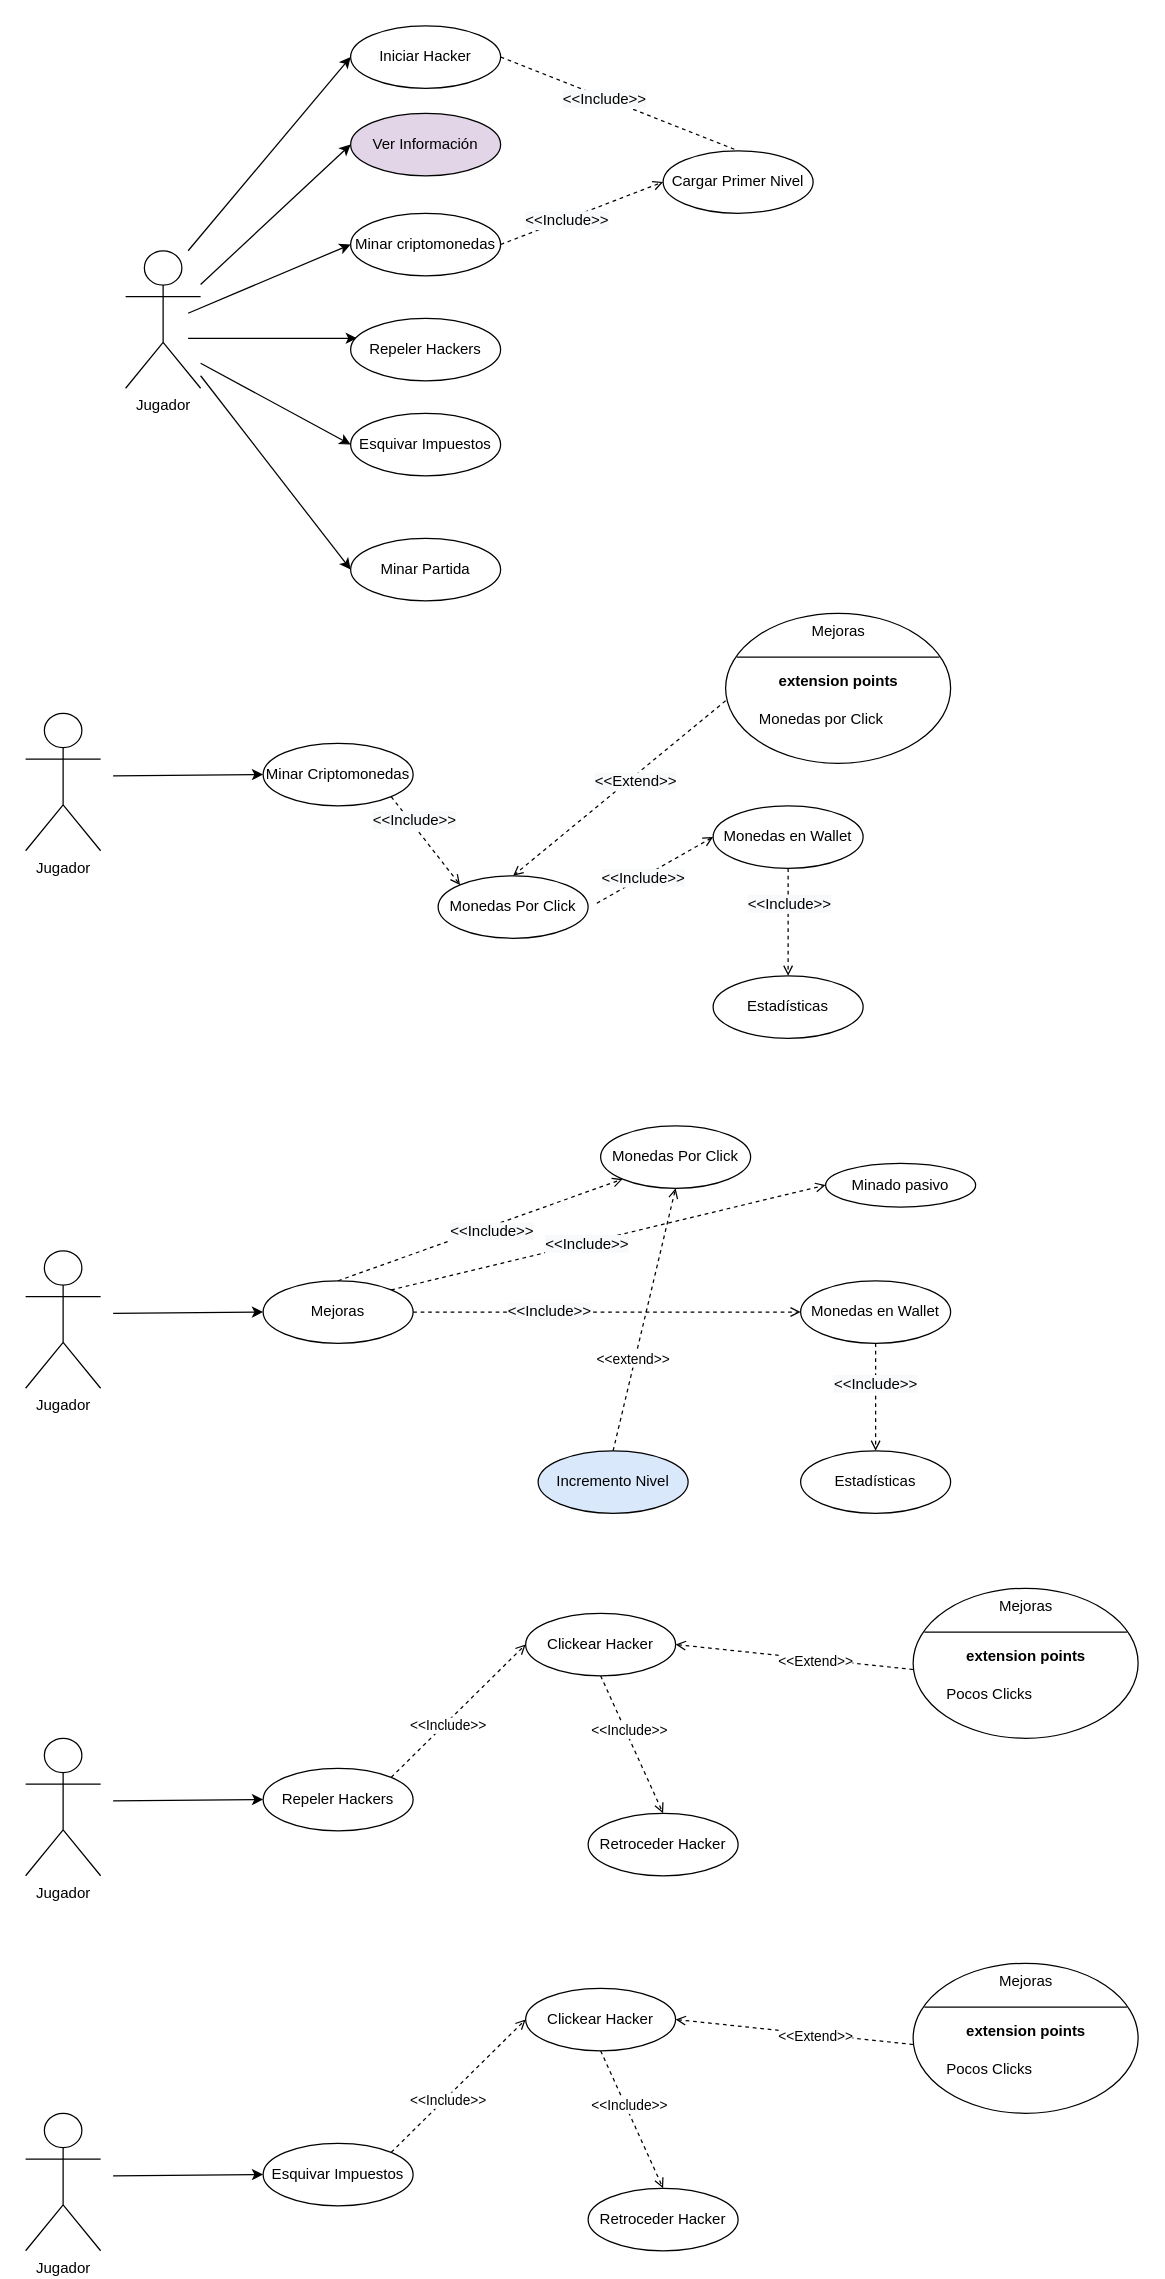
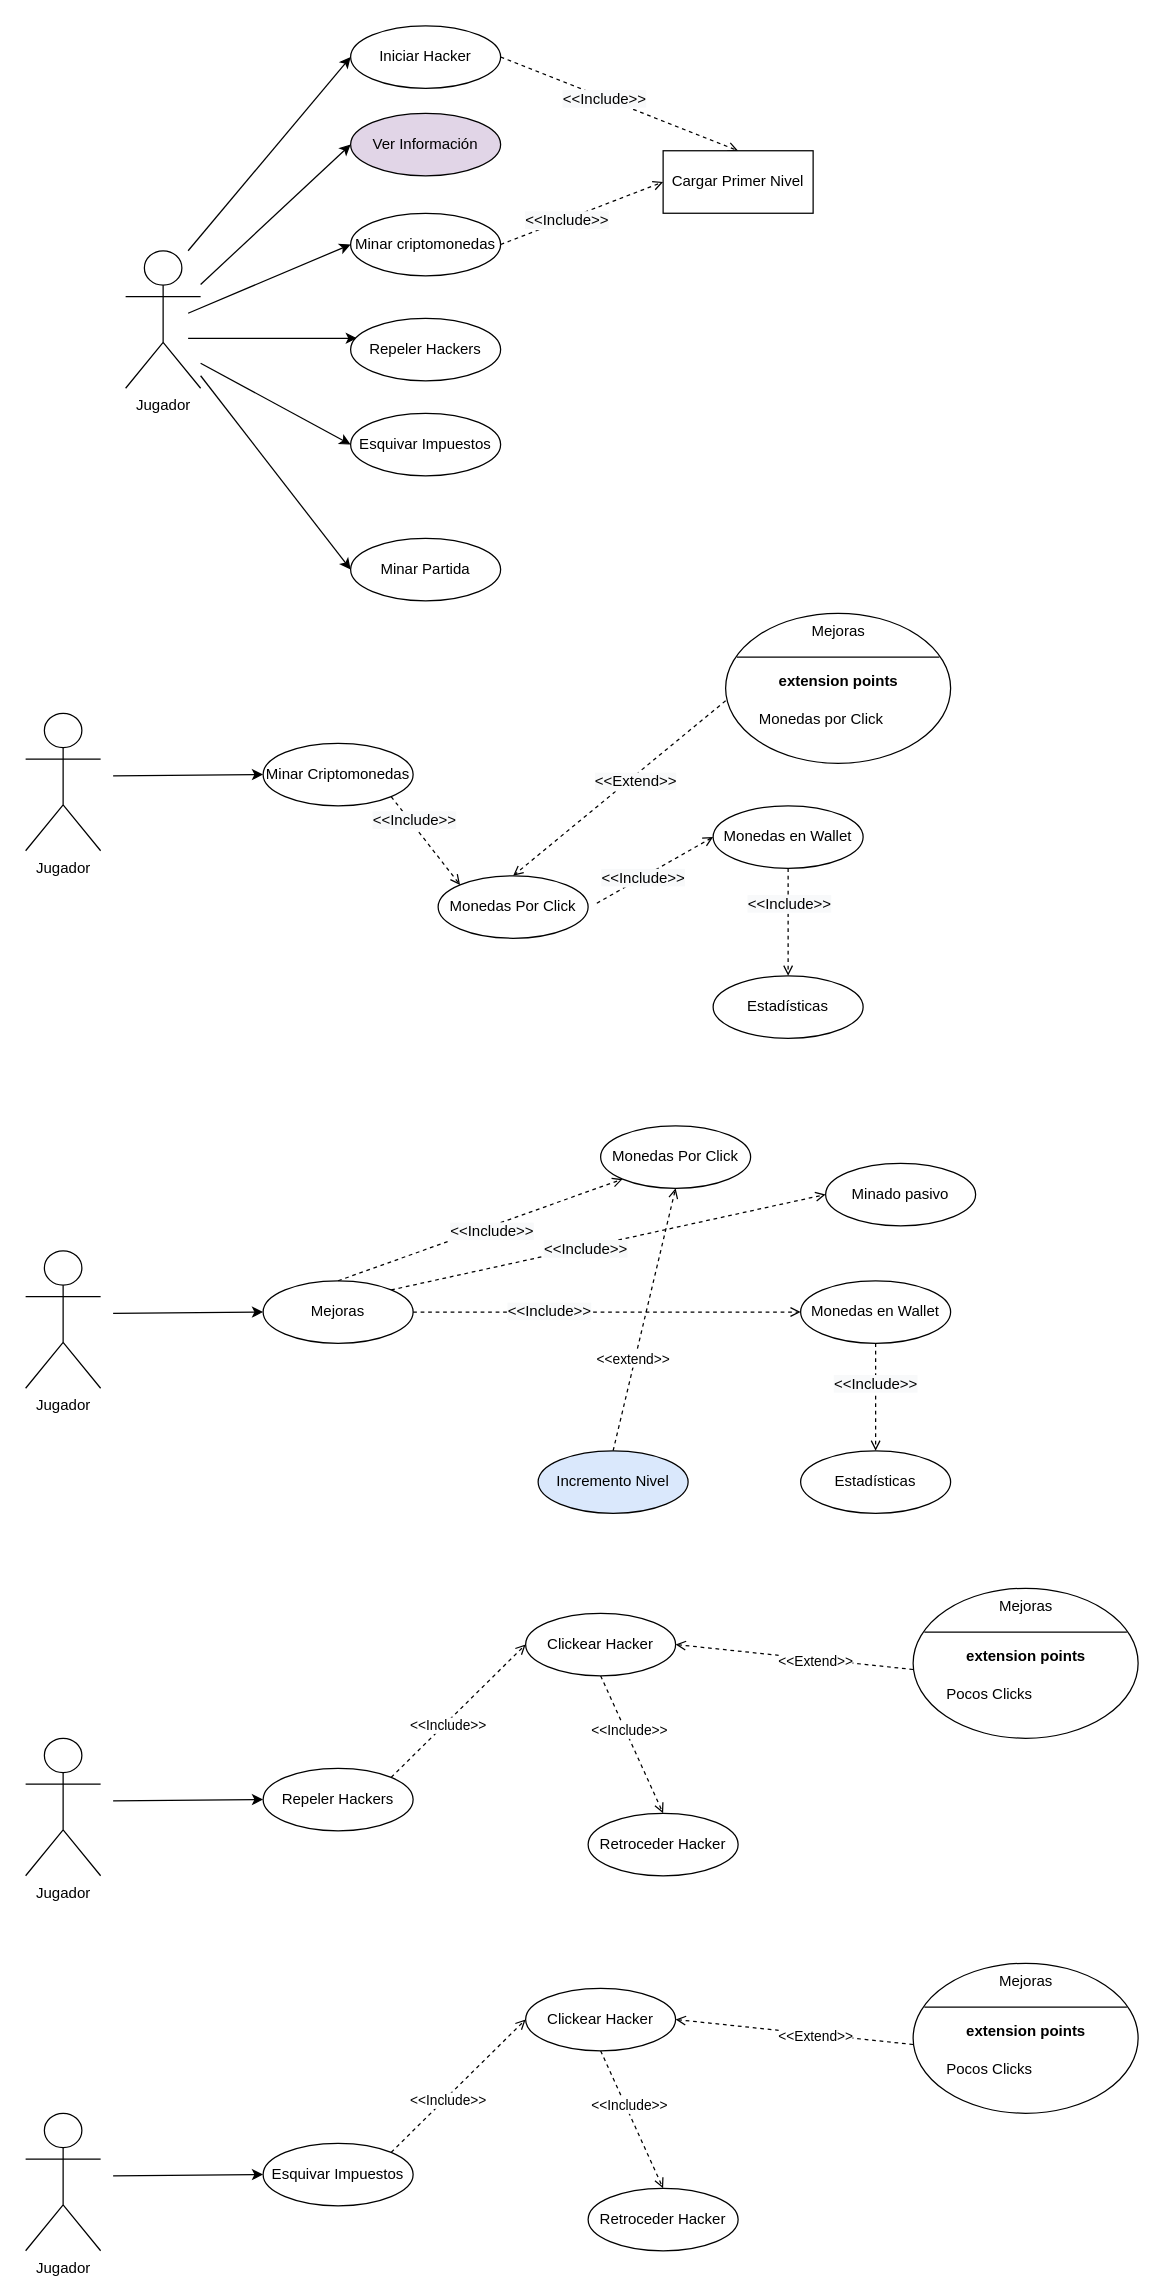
- <mxCell id="7" style="rounded=0;orthogonalLoop=1;jettySize=auto;html=1;exitX=1;exitY=0.5;exitDx=0;exitDy=0;entryX=0.5;entryY=0;entryDx=0;entryDy=0;dashed=1;endArrow=none;endFill=0;" edge="1" parent="1" source="9" target="15"><mxGeometry relative="1" as="geometry" /></mxCell>
+ <mxCell id="7" style="rounded=0;orthogonalLoop=1;jettySize=auto;html=1;exitX=1;exitY=0.5;exitDx=0;exitDy=0;entryX=0.5;entryY=0;entryDx=0;entryDy=0;dashed=1;endArrow=open;endFill=0;" edge="1" parent="1" source="9" target="15"><mxGeometry relative="1" as="geometry" /></mxCell>
- <mxCell id="15" value="Cargar Primer Nivel" style="ellipse;whiteSpace=wrap;html=1;" vertex="1" parent="1"><mxGeometry x="530" y="120" width="120" height="50" as="geometry" /></mxCell>
+ <mxCell id="15" value="Cargar Primer Nivel" style="whiteSpace=wrap;html=1;rounded=0;" vertex="1" parent="1"><mxGeometry x="530" y="120" width="120" height="50" as="geometry" /></mxCell>
- <mxCell id="46" value="Minado pasivo" style="ellipse;whiteSpace=wrap;html=1;" vertex="1" parent="1"><mxGeometry x="660" y="930" width="120" height="35" as="geometry" /></mxCell>
+ <mxCell id="46" value="Minado pasivo" style="ellipse;whiteSpace=wrap;html=1;" vertex="1" parent="1"><mxGeometry x="660" y="930" width="120" height="50" as="geometry" /></mxCell>
